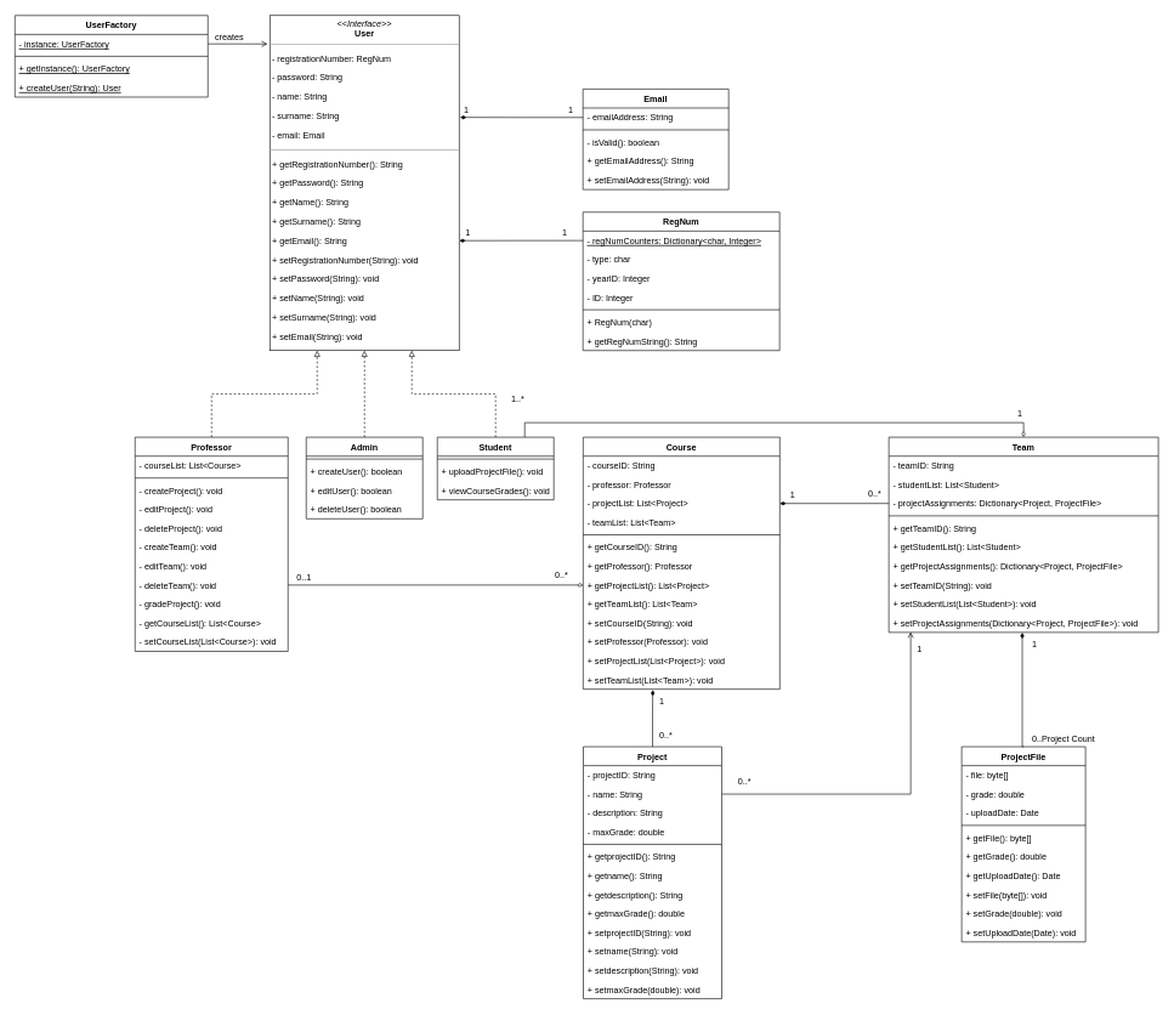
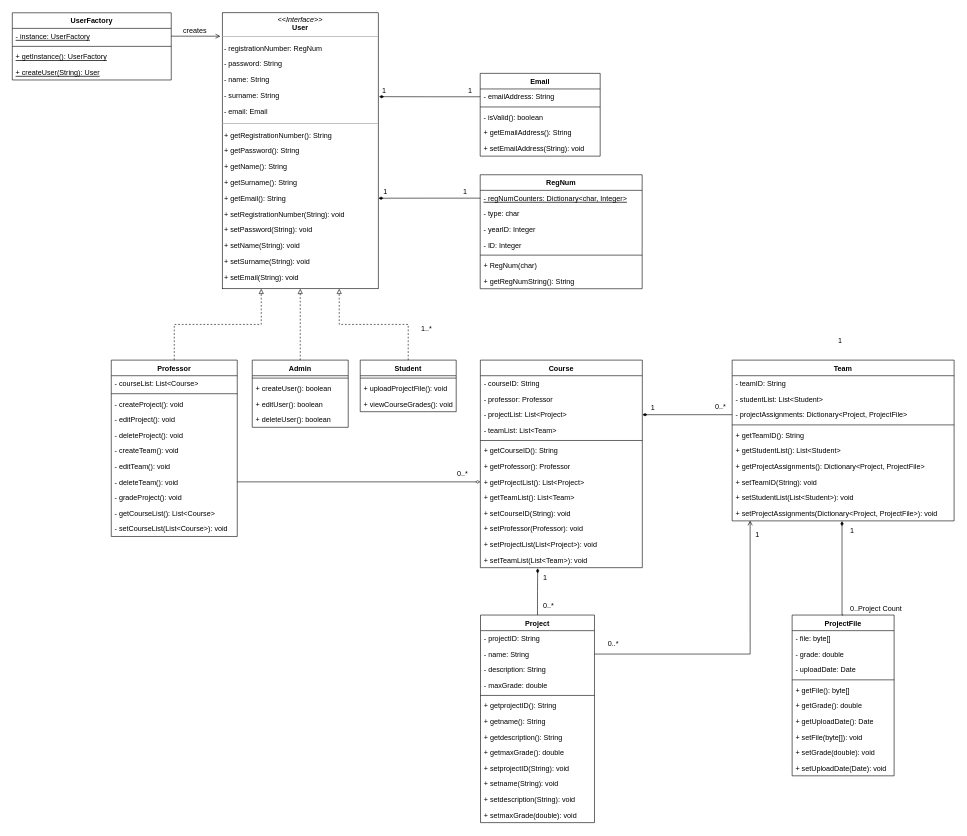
- <mxCell id="99" value="creates" style="text;html=1;resizable=0;points=[];autosize=1;align=left;verticalAlign=top;spacingTop=-4;" parent="1" vertex="1"><mxGeometry x="292.5" y="39.5" width="50" height="20" as="geometry" /></mxCell>
+ <mxCell id="99" value="creates" style="text;html=1;resizable=0;points=[];autosize=1;align=left;verticalAlign=top;spacingTop=-4;" parent="1" vertex="1"><mxGeometry x="302.5" y="39.5" width="50" height="20" as="geometry" /></mxCell>
- <mxCell id="70" style="edgeStyle=orthogonalEdgeStyle;rounded=0;orthogonalLoop=1;jettySize=auto;html=1;exitX=0.5;exitY=0;exitDx=0;exitDy=0;entryX=0.75;entryY=0;entryDx=0;entryDy=0;endArrow=none;endFill=0;startArrow=diamondThin;startFill=0;" edge="1" parent="1" source="71" target="18"><mxGeometry relative="1" as="geometry" /></mxCell>
- <mxCell id="104" value="0..1" style="text;html=1;resizable=0;points=[];autosize=1;align=left;verticalAlign=top;spacingTop=-4;" parent="1" vertex="1"><mxGeometry x="405" y="782.5" width="40" height="20" as="geometry" /></mxCell>
